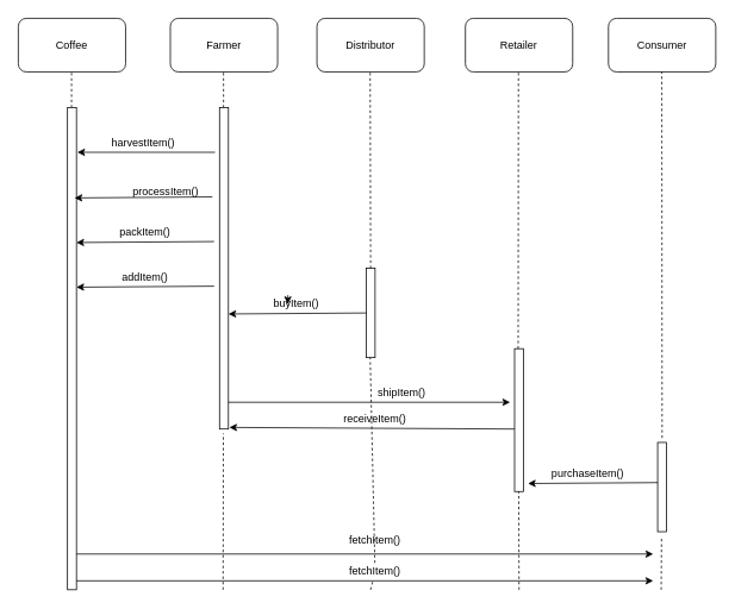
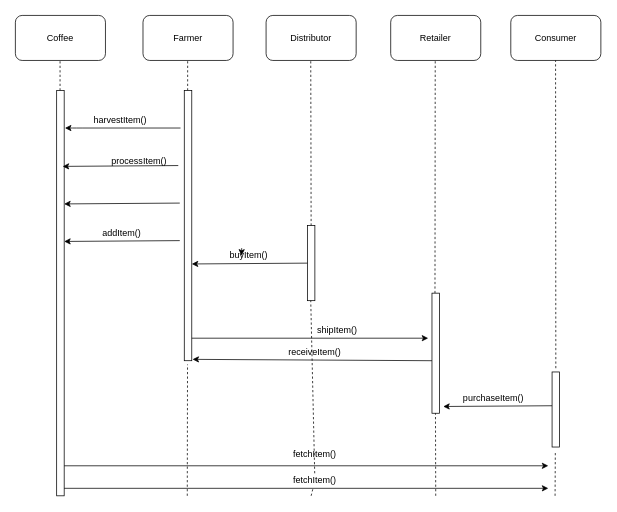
- <mxCell id="15" value="packItem()" style="text;html=1;strokeColor=none;fillColor=none;align=center;verticalAlign=middle;whiteSpace=wrap;rounded=0;" parent="1" vertex="1"><mxGeometry x="142" y="250" width="40" height="20" as="geometry" /></mxCell>
